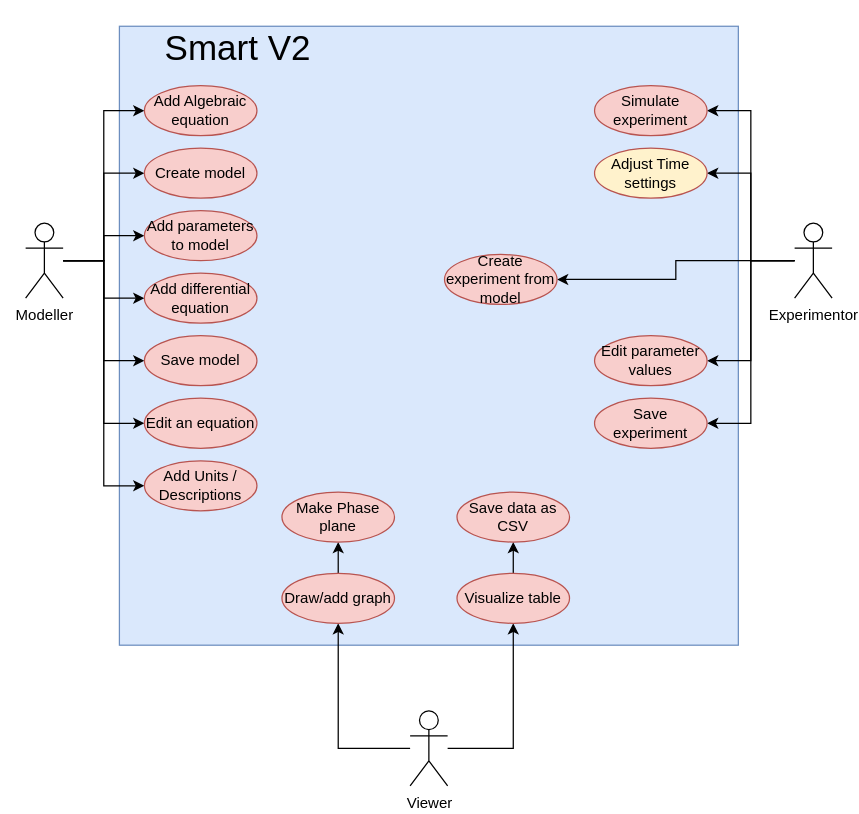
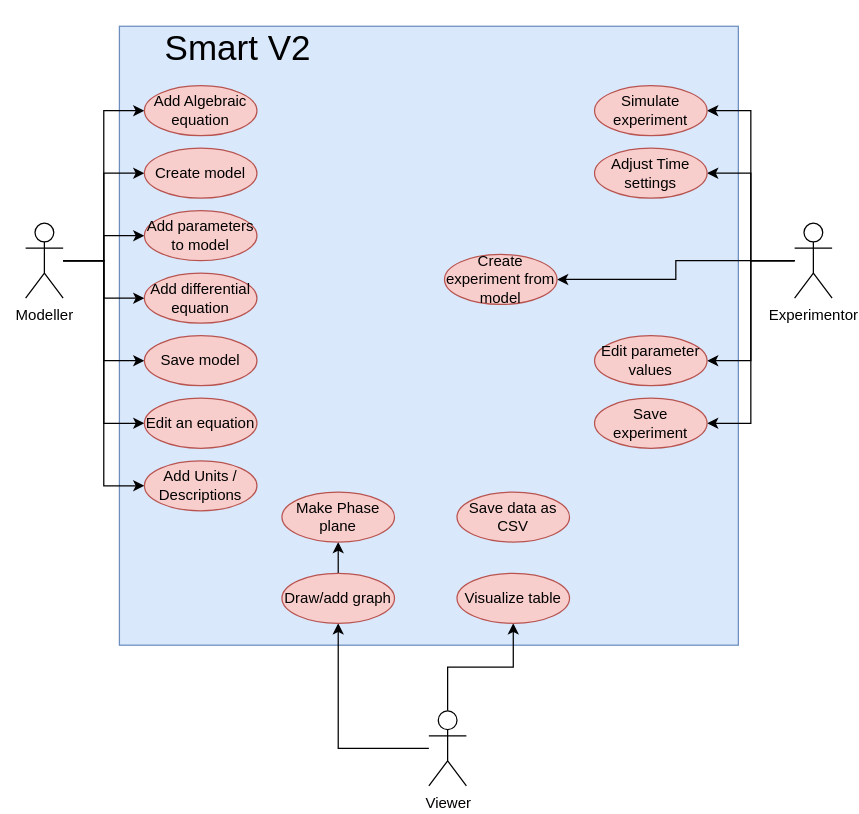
- <mxCell id="35" value="Adjust Time settings" style="ellipse;whiteSpace=wrap;html=1;fillColor=#fff2cc;strokeColor=#b85450;" parent="1" vertex="1"><mxGeometry x="475" y="118" width="90" height="40" as="geometry" /></mxCell>
+ <mxCell id="35" value="Adjust Time settings" style="ellipse;whiteSpace=wrap;html=1;fillColor=#f8cecc;strokeColor=#b85450;" parent="1" vertex="1"><mxGeometry x="475" y="118" width="90" height="40" as="geometry" /></mxCell>
- <mxCell id="27" style="edgeStyle=orthogonalEdgeStyle;rounded=0;orthogonalLoop=1;jettySize=auto;html=1;exitX=0.5;exitY=0;exitDx=0;exitDy=0;" parent="1" source="28" target="34" edge="1"><mxGeometry relative="1" as="geometry" /></mxCell>
- <mxCell id="19" value="Viewer" style="shape=umlActor;verticalLabelPosition=bottom;labelBackgroundColor=#ffffff;verticalAlign=top;html=1;" parent="1" vertex="1"><mxGeometry x="327.5" y="568" width="30" height="60" as="geometry" /></mxCell>
+ <mxCell id="19" value="Viewer" style="shape=umlActor;verticalLabelPosition=bottom;labelBackgroundColor=#ffffff;verticalAlign=top;html=1;" parent="1" vertex="1"><mxGeometry x="342.5" y="568" width="30" height="60" as="geometry" /></mxCell>
